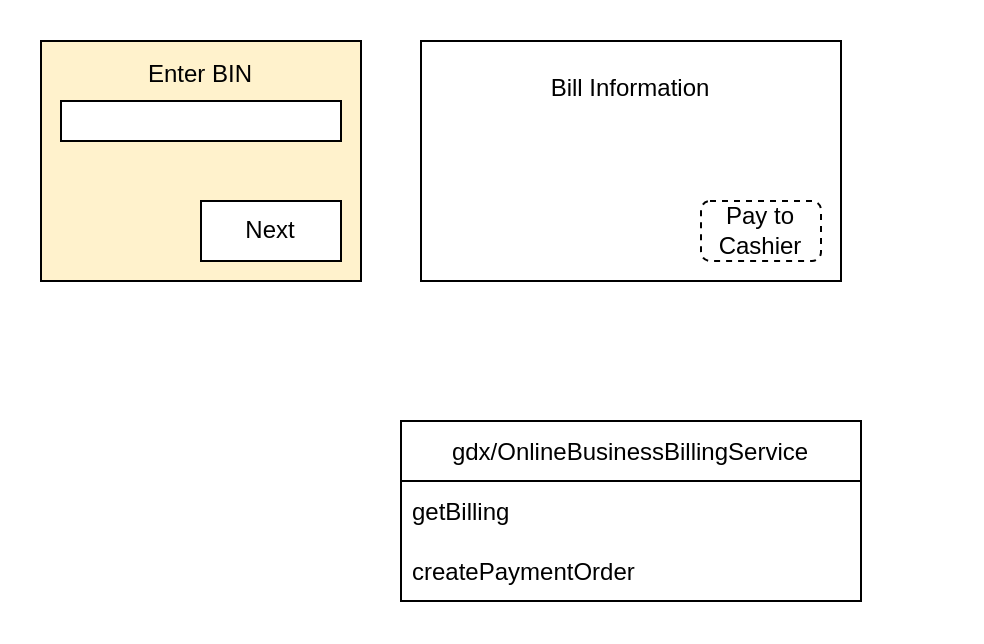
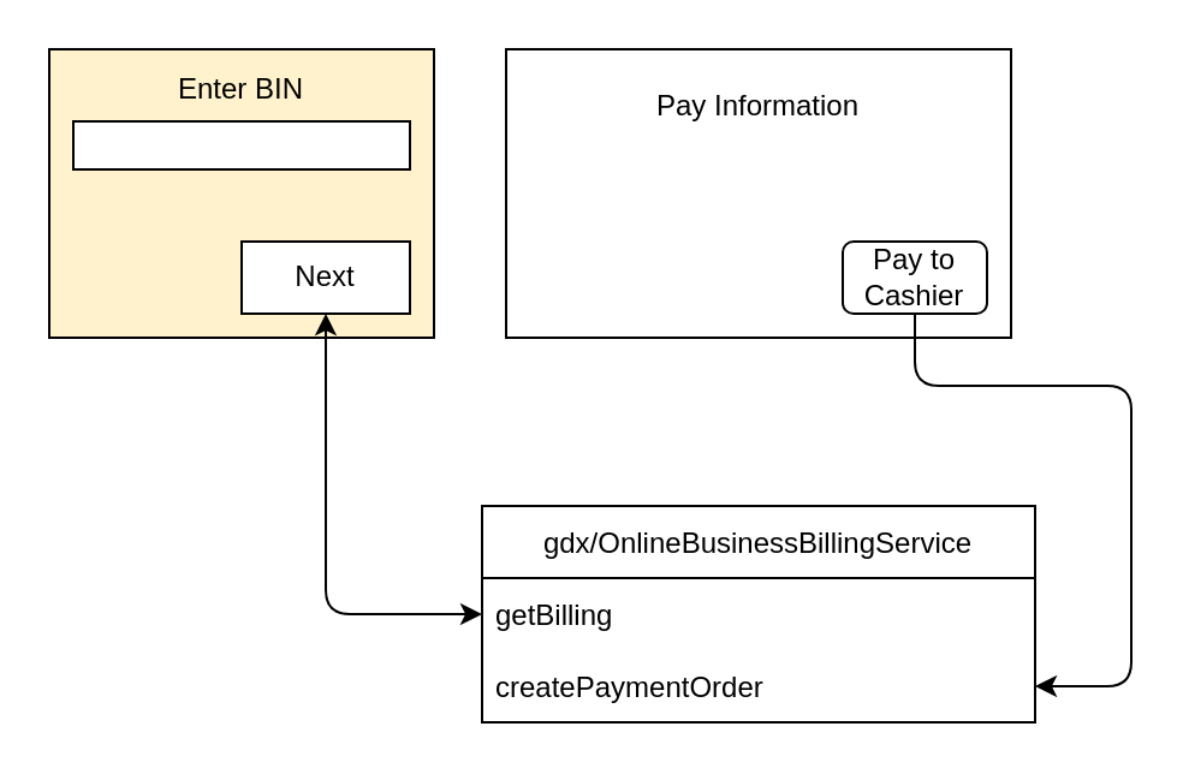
- <mxCell id="6" value="Bill Information&lt;br&gt;&lt;br&gt;&lt;br&gt;&lt;br&gt;&lt;br&gt;&lt;br&gt;" style="rounded=0;whiteSpace=wrap;html=1;" vertex="1" parent="1"><mxGeometry x="210" y="20" width="210" height="120" as="geometry" /></mxCell>
+ <mxCell id="6" value="Pay Information&lt;br&gt;&lt;br&gt;&lt;br&gt;&lt;br&gt;&lt;br&gt;&lt;br&gt;" style="rounded=0;whiteSpace=wrap;html=1;" vertex="1" parent="1"><mxGeometry x="210" y="20" width="210" height="120" as="geometry" /></mxCell>
- <mxCell id="10" value="Pay to Cashier" style="rounded=1;whiteSpace=wrap;html=1;dashed=1;" vertex="1" parent="1"><mxGeometry x="350" y="100" width="60" height="30" as="geometry" /></mxCell>
+ <mxCell id="10" value="Pay to Cashier" style="rounded=1;whiteSpace=wrap;html=1;" vertex="1" parent="1"><mxGeometry x="350" y="100" width="60" height="30" as="geometry" /></mxCell>
+ <mxCell id="11" value="" style="endArrow=classic;html=1;entryX=1;entryY=0.5;entryDx=0;entryDy=0;exitX=0.5;exitY=1;exitDx=0;exitDy=0;" edge="1" parent="1" source="10" target="5"><mxGeometry width="50" height="50" relative="1" as="geometry"><mxPoint x="310" y="110" as="sourcePoint" /><mxPoint x="360" y="60" as="targetPoint" /><Array as="points"><mxPoint x="380" y="160" /><mxPoint x="470" y="160" /><mxPoint x="470" y="285" /></Array></mxGeometry></mxCell>
+ <mxCell id="9" value="" style="endArrow=classic;startArrow=classic;html=1;exitX=0;exitY=0.5;exitDx=0;exitDy=0;entryX=0.5;entryY=1;entryDx=0;entryDy=0;" edge="1" parent="1" source="4" target="8"><mxGeometry width="50" height="50" relative="1" as="geometry"><mxPoint x="310" y="160" as="sourcePoint" /><mxPoint x="360" y="110" as="targetPoint" /><Array as="points"><mxPoint x="135" y="255" /></Array></mxGeometry></mxCell>
